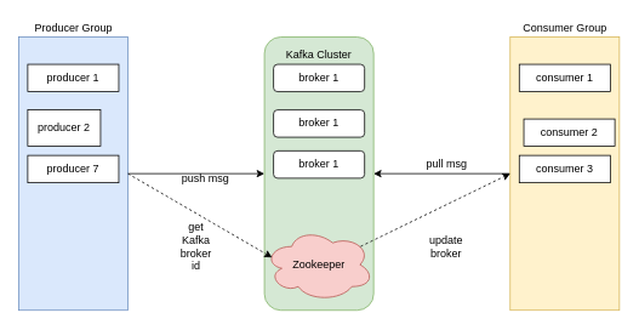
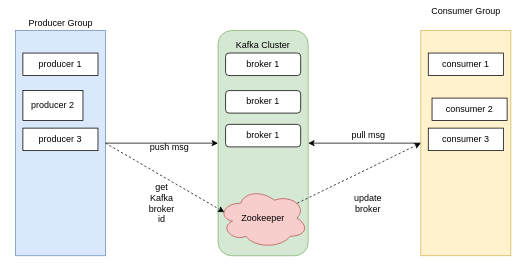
- <mxCell id="8" value="Consumer Group" style="text;html=1;align=center;verticalAlign=middle;resizable=0;points=[];autosize=1;strokeColor=none;" vertex="1" parent="1"><mxGeometry x="565" y="20" width="110" height="20" as="geometry" /></mxCell>
+ <mxCell id="8" value="Consumer Group" style="text;html=1;align=center;verticalAlign=middle;resizable=0;points=[];autosize=1;strokeColor=none;" vertex="1" parent="1"><mxGeometry x="565" y="5" width="110" height="20" as="geometry" /></mxCell>
- <mxCell id="10" value="producer 7" style="rounded=0;whiteSpace=wrap;html=1;" vertex="1" parent="1"><mxGeometry x="30" y="170" width="100" height="30" as="geometry" /></mxCell>
+ <mxCell id="10" value="producer 3" style="rounded=0;whiteSpace=wrap;html=1;" vertex="1" parent="1"><mxGeometry x="30" y="170" width="100" height="30" as="geometry" /></mxCell>
